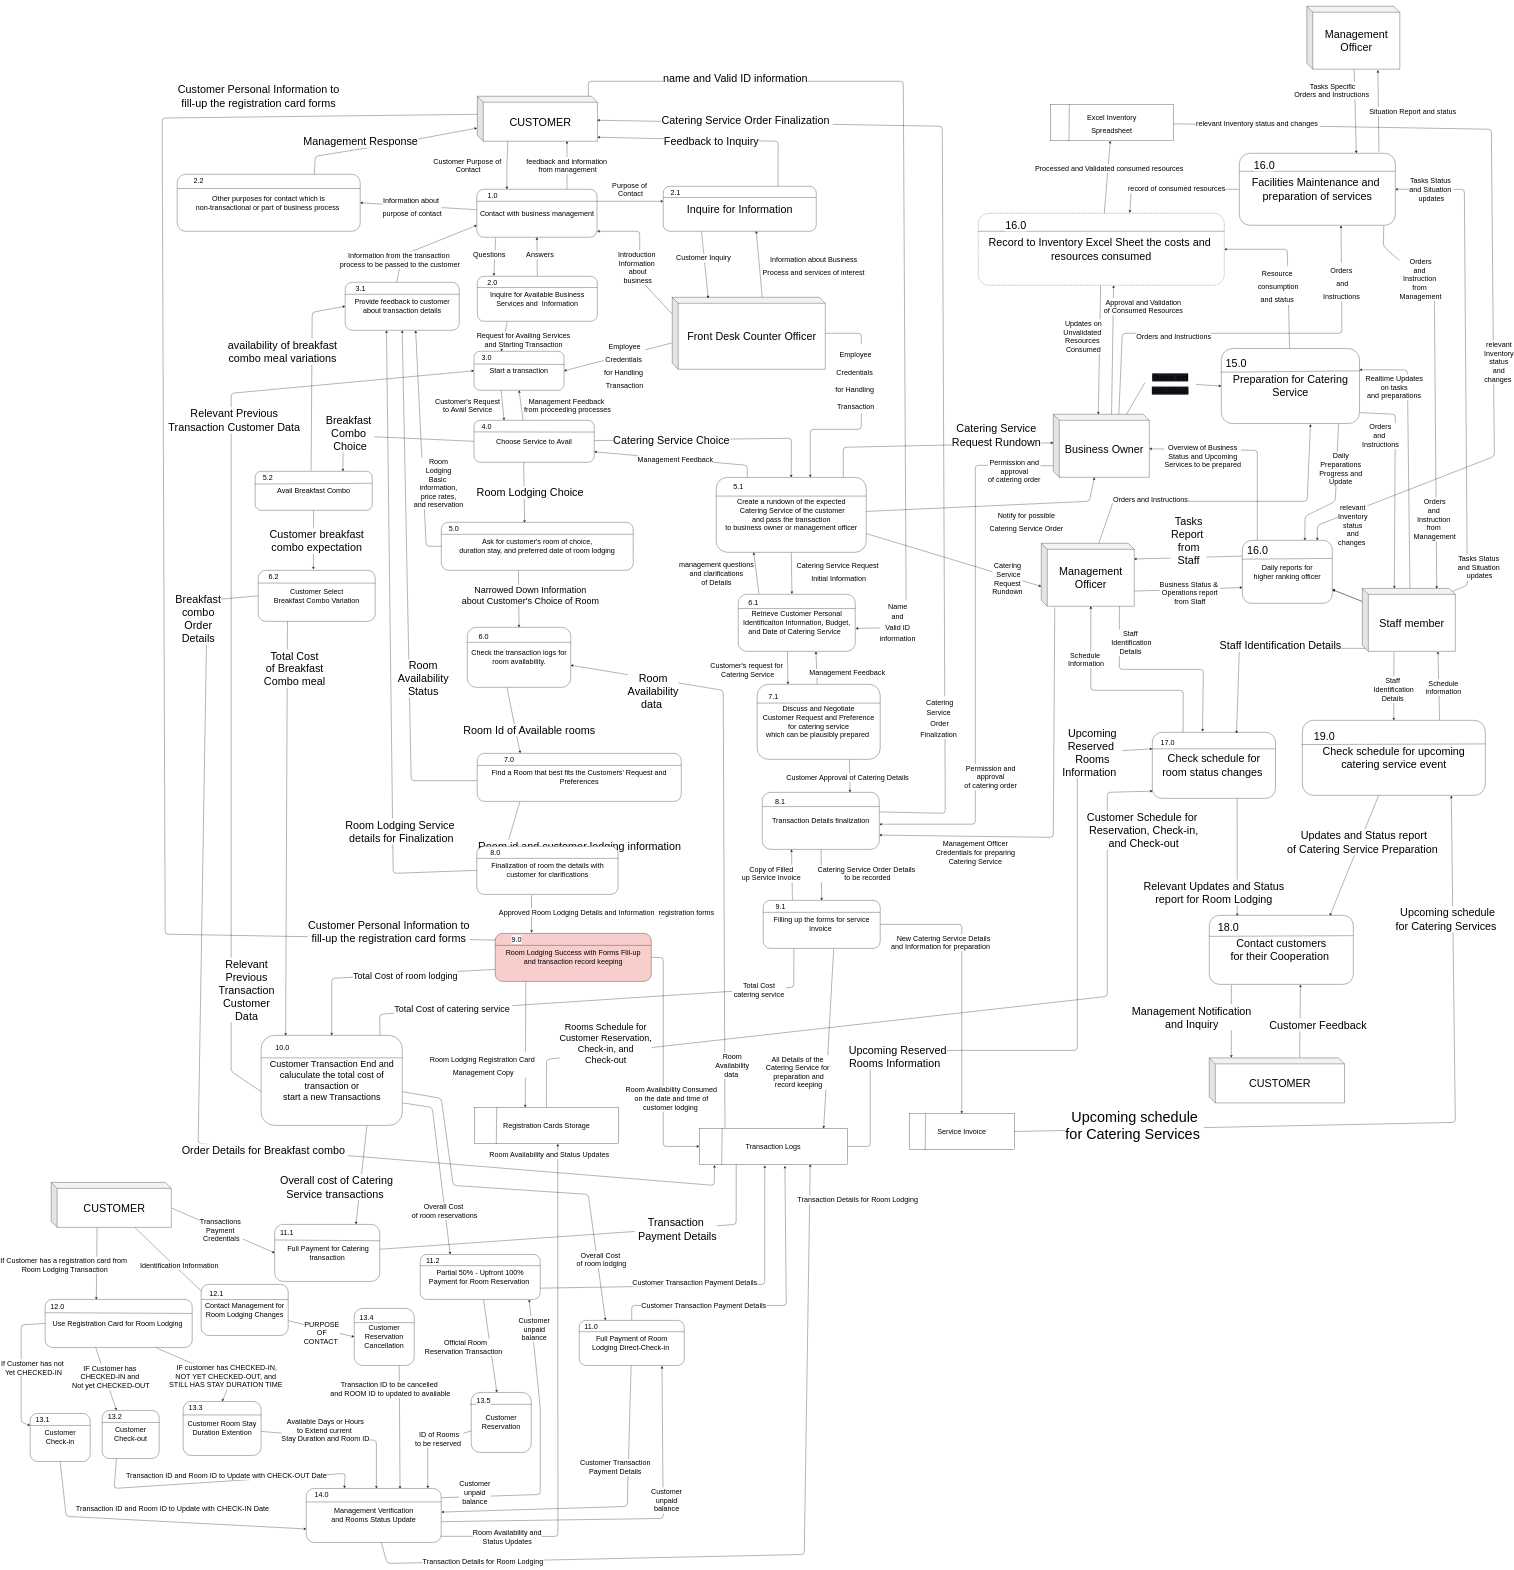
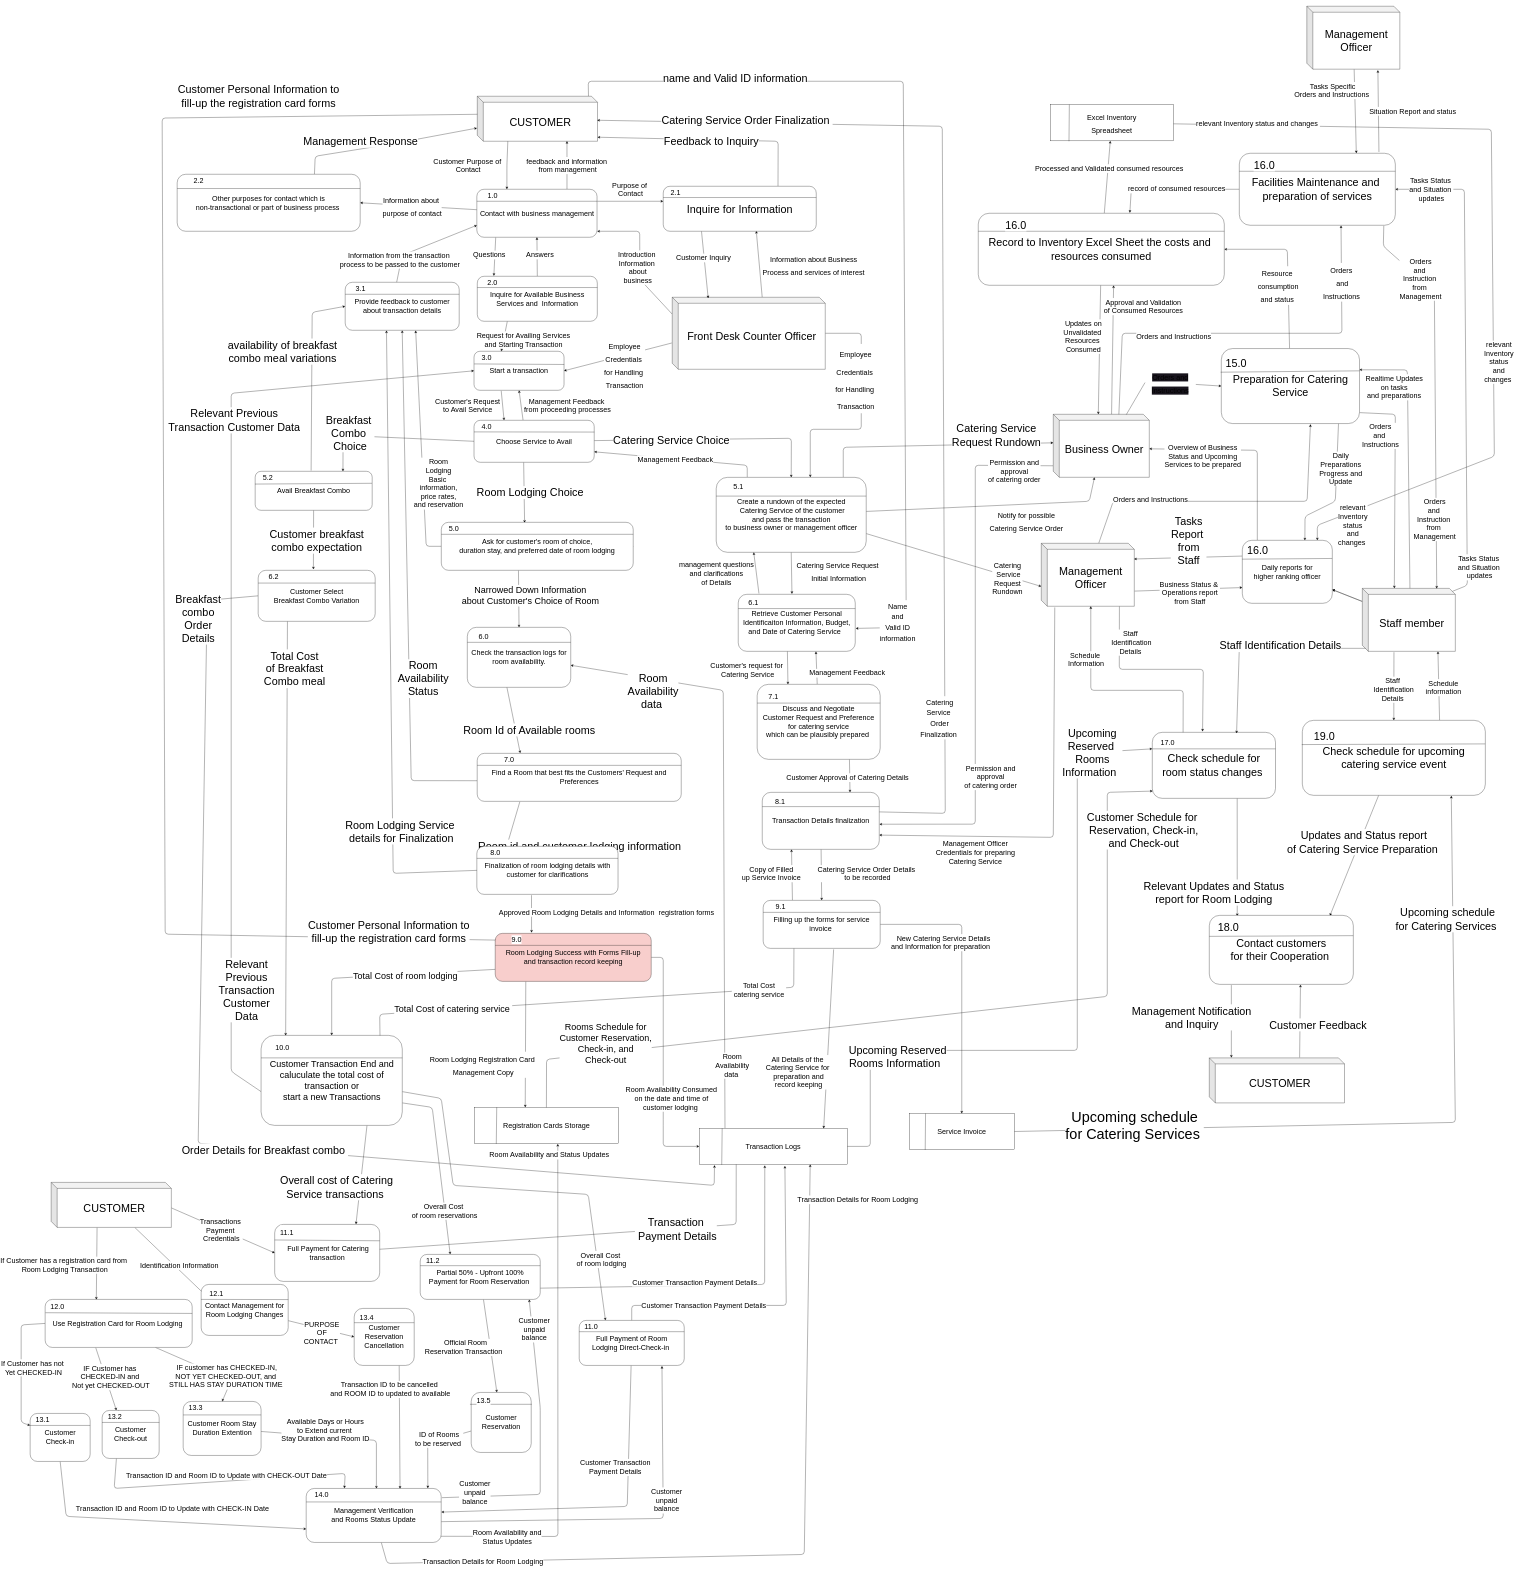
- <mxCell id="348" value="&lt;font style=&quot;font-size: 36px;&quot;&gt;Record to Inventory Excel Sheet the costs and&amp;nbsp;&lt;br&gt;resources consumed&lt;/font&gt;" style="rounded=1;whiteSpace=wrap;html=1;fontSize=24;dashed=1;" vertex="1" parent="1"><mxGeometry x="3210" y="710" width="820" height="240" as="geometry" /></mxCell>
+ <mxCell id="348" value="&lt;font style=&quot;font-size: 36px;&quot;&gt;Record to Inventory Excel Sheet the costs and&amp;nbsp;&lt;br&gt;resources consumed&lt;/font&gt;" style="rounded=1;whiteSpace=wrap;html=1;fontSize=24;" vertex="1" parent="1"><mxGeometry x="3210" y="710" width="820" height="240" as="geometry" /></mxCell>
- <mxCell id="122" value="Finalization of room the details with customer for clarifications" style="rounded=1;whiteSpace=wrap;html=1;fontSize=24;" parent="1" vertex="1"><mxGeometry x="1538.76" y="2820" width="470.62" height="160" as="geometry" /></mxCell>
+ <mxCell id="122" value="Finalization of room lodging details with customer for clarifications" style="rounded=1;whiteSpace=wrap;html=1;fontSize=24;" parent="1" vertex="1"><mxGeometry x="1538.76" y="2820" width="470.62" height="160" as="geometry" /></mxCell>
